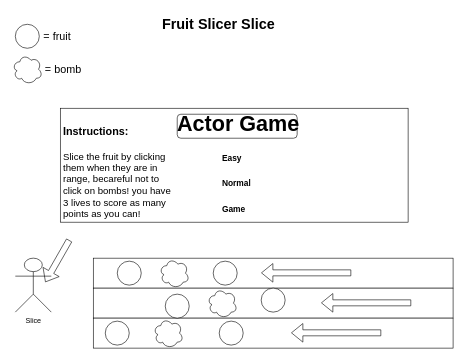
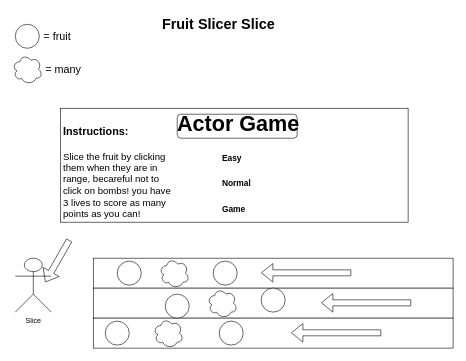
- <mxCell id="11" value="&lt;font style=&quot;font-size: 18px;&quot;&gt;= bomb&lt;/font&gt;" style="text;html=1;strokeColor=none;fillColor=none;align=center;verticalAlign=middle;whiteSpace=wrap;rounded=0;" vertex="1" parent="1"><mxGeometry x="55" y="97.5" width="100" height="35" as="geometry" /></mxCell>
+ <mxCell id="11" value="&lt;font style=&quot;font-size: 18px;&quot;&gt;= many&lt;/font&gt;" style="text;html=1;strokeColor=none;fillColor=none;align=center;verticalAlign=middle;whiteSpace=wrap;rounded=0;" vertex="1" parent="1"><mxGeometry x="55" y="97.5" width="100" height="35" as="geometry" /></mxCell>
